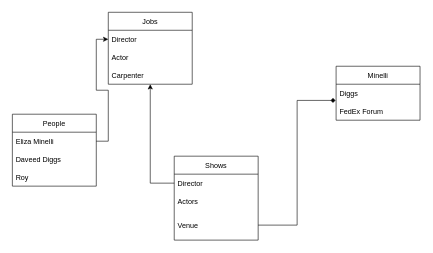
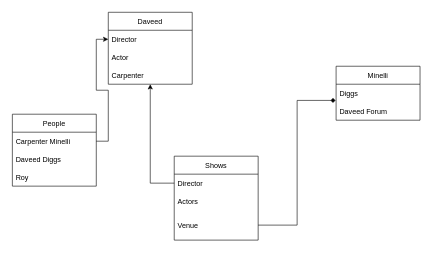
- <mxCell id="14" value="Jobs" style="swimlane;fontStyle=0;childLayout=stackLayout;horizontal=1;startSize=30;horizontalStack=0;resizeParent=1;resizeParentMax=0;resizeLast=0;collapsible=1;marginBottom=0;" vertex="1" parent="1"><mxGeometry x="180" y="20" width="140" height="120" as="geometry" /></mxCell>
+ <mxCell id="14" value="Daveed" style="swimlane;fontStyle=0;childLayout=stackLayout;horizontal=1;startSize=30;horizontalStack=0;resizeParent=1;resizeParentMax=0;resizeLast=0;collapsible=1;marginBottom=0;" vertex="1" parent="1"><mxGeometry x="180" y="20" width="140" height="120" as="geometry" /></mxCell>
- <mxCell id="8" value="FedEx Forum" style="text;strokeColor=none;fillColor=none;align=left;verticalAlign=middle;spacingLeft=4;spacingRight=4;overflow=hidden;points=[[0,0.5],[1,0.5]];portConstraint=eastwest;rotatable=0;" vertex="1" parent="6"><mxGeometry y="60" width="140" height="30" as="geometry" /></mxCell>
+ <mxCell id="8" value="Daveed Forum" style="text;strokeColor=none;fillColor=none;align=left;verticalAlign=middle;spacingLeft=4;spacingRight=4;overflow=hidden;points=[[0,0.5],[1,0.5]];portConstraint=eastwest;rotatable=0;" vertex="1" parent="6"><mxGeometry y="60" width="140" height="30" as="geometry" /></mxCell>
- <mxCell id="11" value="Eliza Minelli" style="text;strokeColor=none;fillColor=none;align=left;verticalAlign=middle;spacingLeft=4;spacingRight=4;overflow=hidden;points=[[0,0.5],[1,0.5]];portConstraint=eastwest;rotatable=0;" vertex="1" parent="10"><mxGeometry y="30" width="140" height="30" as="geometry" /></mxCell>
+ <mxCell id="11" value="Carpenter Minelli" style="text;strokeColor=none;fillColor=none;align=left;verticalAlign=middle;spacingLeft=4;spacingRight=4;overflow=hidden;points=[[0,0.5],[1,0.5]];portConstraint=eastwest;rotatable=0;" vertex="1" parent="10"><mxGeometry y="30" width="140" height="30" as="geometry" /></mxCell>
